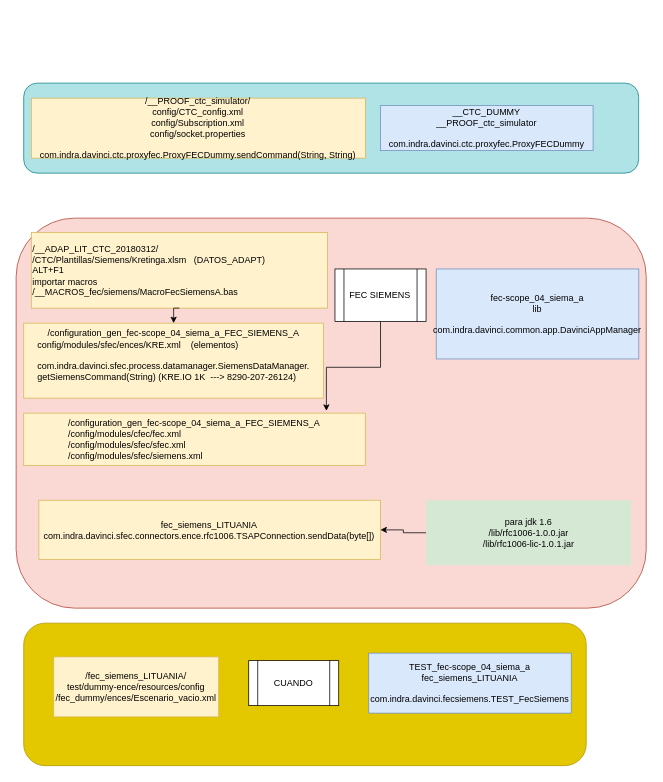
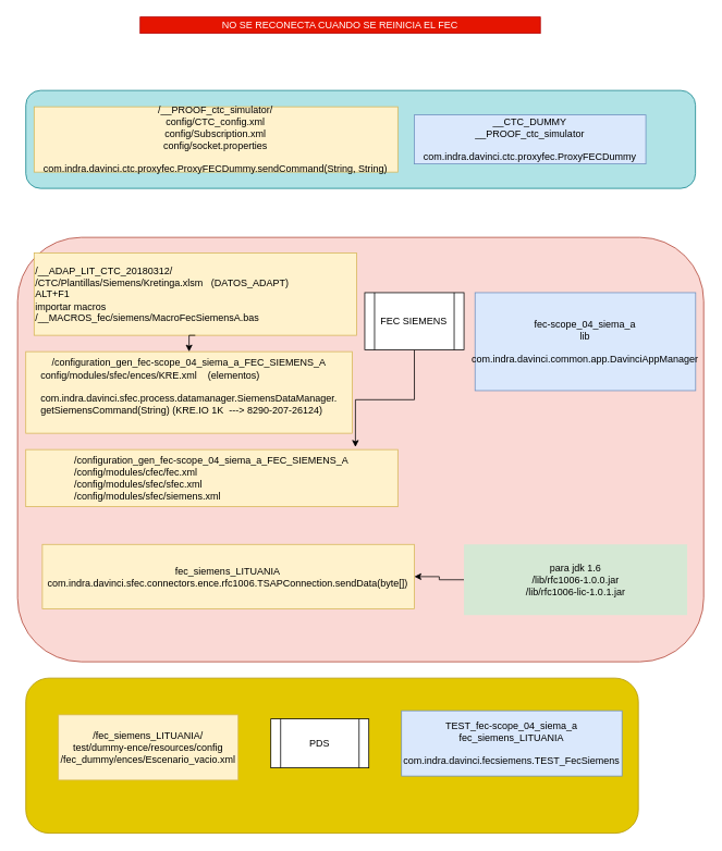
+ <mxCell id="24" value="NO SE RECONECTA CUANDO SE REINICIA EL FEC" style="text;html=1;strokeColor=#B20000;fillColor=#e51400;align=center;verticalAlign=middle;whiteSpace=wrap;rounded=0;fontColor=#ffffff;" parent="1" vertex="1"><mxGeometry x="171.12" y="20" width="490" height="20" as="geometry" /></mxCell>
- <mxCell id="4" value="CUANDO" style="shape=process;whiteSpace=wrap;html=1;backgroundOutline=1;" parent="2" vertex="1"><mxGeometry x="300" y="50" width="120" height="60" as="geometry" /></mxCell>
+ <mxCell id="4" value="PDS" style="shape=process;whiteSpace=wrap;html=1;backgroundOutline=1;" parent="2" vertex="1"><mxGeometry x="300" y="50" width="120" height="60" as="geometry" /></mxCell>
